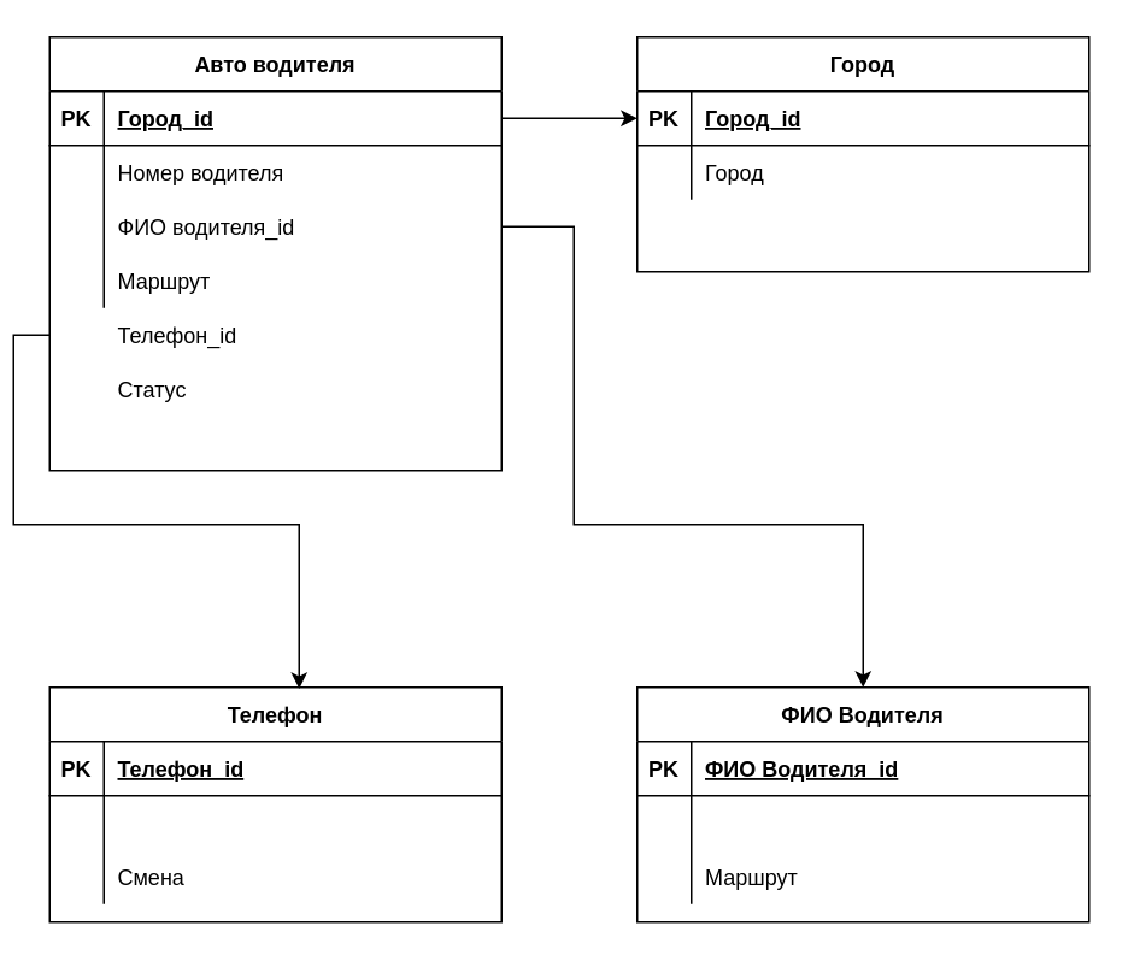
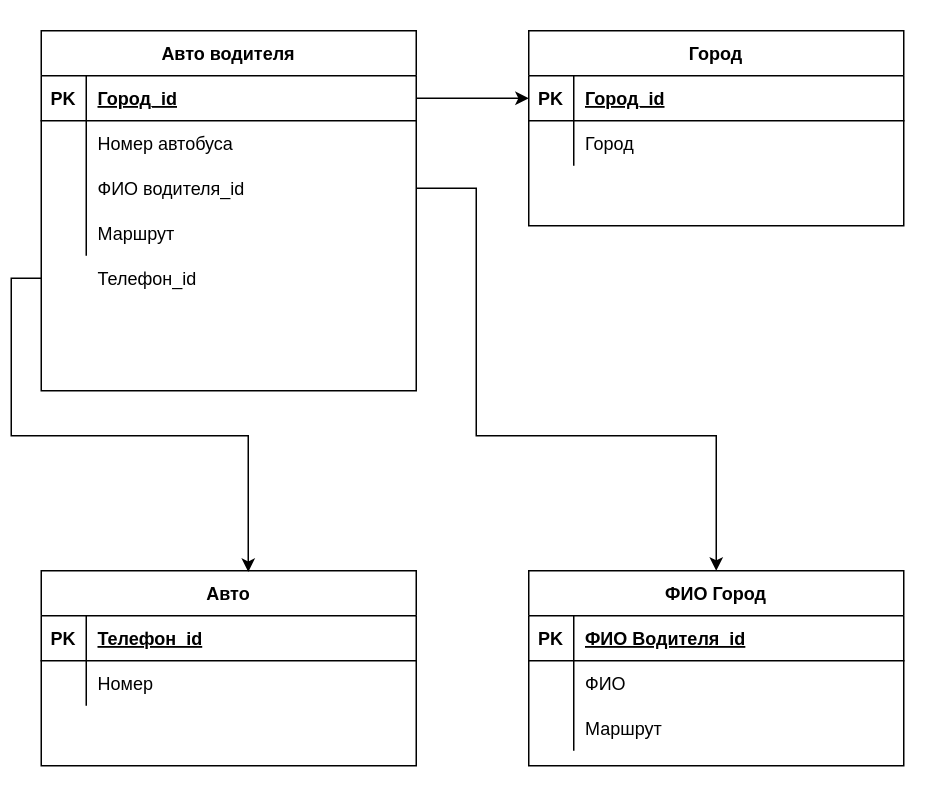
- <mxCell id="8" value="Номер водителя" style="shape=partialRectangle;overflow=hidden;connectable=0;fillColor=none;top=0;left=0;bottom=0;right=0;align=left;spacingLeft=6;" parent="6" vertex="1"><mxGeometry x="30" width="220" height="30" as="geometry"><mxRectangle width="220" height="30" as="alternateBounds" /></mxGeometry></mxCell>
+ <mxCell id="8" value="Номер автобуса" style="shape=partialRectangle;overflow=hidden;connectable=0;fillColor=none;top=0;left=0;bottom=0;right=0;align=left;spacingLeft=6;" parent="6" vertex="1"><mxGeometry x="30" width="220" height="30" as="geometry"><mxRectangle width="220" height="30" as="alternateBounds" /></mxGeometry></mxCell>
- <mxCell id="45" value="Статус" style="shape=partialRectangle;overflow=hidden;connectable=0;fillColor=none;top=0;left=0;bottom=0;right=0;align=left;spacingLeft=6;" vertex="1" parent="43"><mxGeometry x="30" width="220" height="30" as="geometry"><mxRectangle width="220" height="30" as="alternateBounds" /></mxGeometry></mxCell>
- <mxCell id="15" value="Телефон" style="shape=table;startSize=30;container=1;collapsible=1;childLayout=tableLayout;fixedRows=1;rowLines=0;fontStyle=1;align=center;resizeLast=1;" parent="1" vertex="1"><mxGeometry x="20" y="380" width="250" height="130" as="geometry" /></mxCell>
+ <mxCell id="15" value="Авто" style="shape=table;startSize=30;container=1;collapsible=1;childLayout=tableLayout;fixedRows=1;rowLines=0;fontStyle=1;align=center;resizeLast=1;" parent="1" vertex="1"><mxGeometry x="20" y="380" width="250" height="130" as="geometry" /></mxCell>
- <mxCell id="46" value="ФИО Водителя" style="shape=table;startSize=30;container=1;collapsible=1;childLayout=tableLayout;fixedRows=1;rowLines=0;fontStyle=1;align=center;resizeLast=1;" vertex="1" parent="1"><mxGeometry x="345" y="380" width="250" height="130" as="geometry" /></mxCell>
+ <mxCell id="46" value="ФИО Город" style="shape=table;startSize=30;container=1;collapsible=1;childLayout=tableLayout;fixedRows=1;rowLines=0;fontStyle=1;align=center;resizeLast=1;" vertex="1" parent="1"><mxGeometry x="345" y="380" width="250" height="130" as="geometry" /></mxCell>
+ <mxCell id="21" value="Номер" style="shape=partialRectangle;connectable=0;fillColor=none;top=0;left=0;bottom=0;right=0;align=left;spacingLeft=6;overflow=hidden;" parent="19" vertex="1"><mxGeometry x="30" width="220" height="30" as="geometry"><mxRectangle width="220" height="30" as="alternateBounds" /></mxGeometry></mxCell>
+ <mxCell id="52" value="ФИО" style="shape=partialRectangle;connectable=0;fillColor=none;top=0;left=0;bottom=0;right=0;align=left;spacingLeft=6;overflow=hidden;" vertex="1" parent="50"><mxGeometry x="30" width="220" height="30" as="geometry"><mxRectangle width="220" height="30" as="alternateBounds" /></mxGeometry></mxCell>
- <mxCell id="24" value="Смена" style="shape=partialRectangle;connectable=0;fillColor=none;top=0;left=0;bottom=0;right=0;align=left;spacingLeft=6;overflow=hidden;" parent="22" vertex="1"><mxGeometry x="30" width="220" height="30" as="geometry"><mxRectangle width="220" height="30" as="alternateBounds" /></mxGeometry></mxCell>
